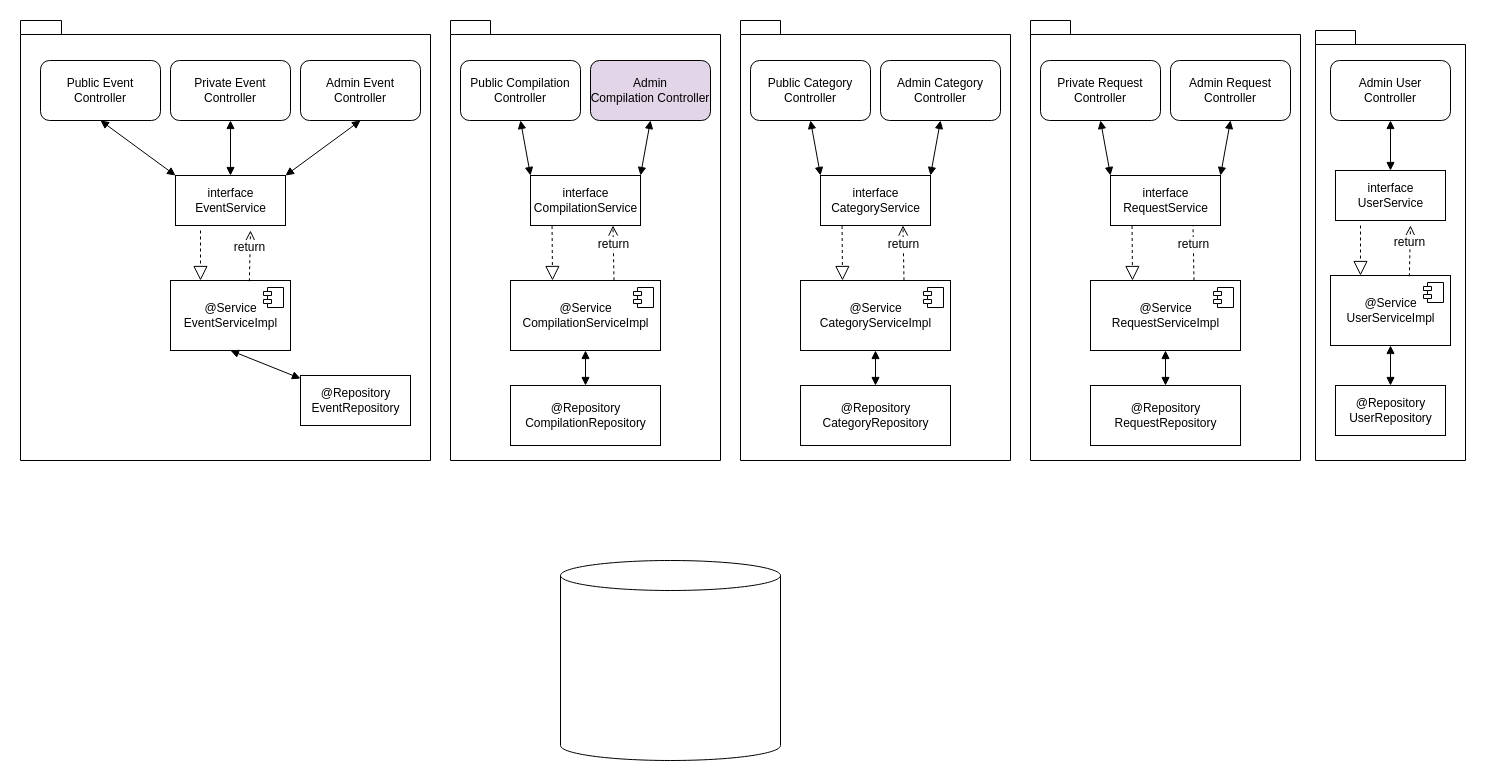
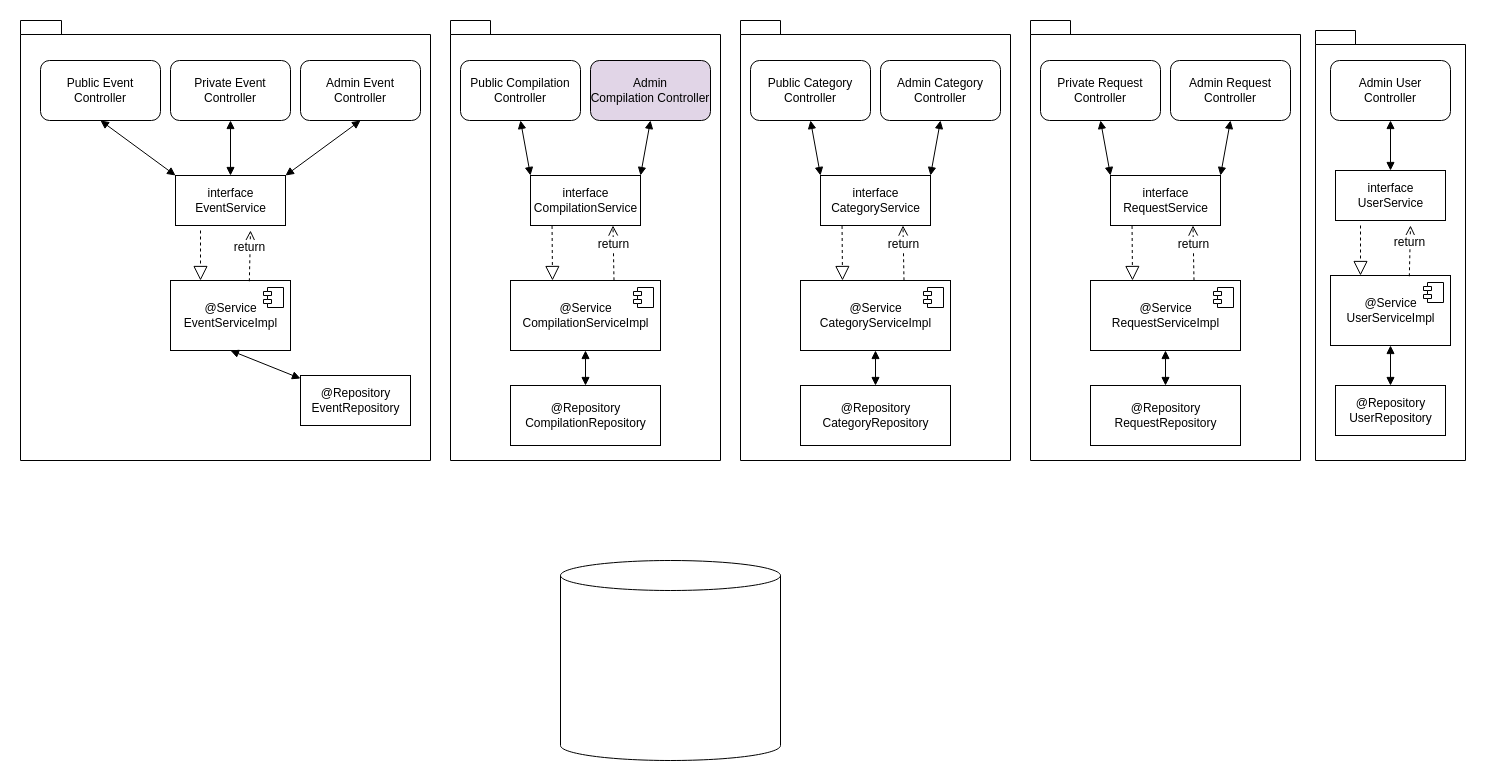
- <mxCell id="53" value="return" style="html=1;verticalAlign=bottom;endArrow=none;dashed=1;endSize=8;rounded=0;fontFamily=Helvetica;fontSize=12;fontColor=default;exitX=0.69;exitY=-0.003;exitDx=0;exitDy=0;exitPerimeter=0;entryX=0.75;entryY=1;entryDx=0;entryDy=0;" edge="1" parent="1" source="46" target="48"><mxGeometry relative="1" as="geometry"><mxPoint x="1335" y="250" as="sourcePoint" /><mxPoint x="1185" y="230" as="targetPoint" /></mxGeometry></mxCell>
+ <mxCell id="53" value="return" style="html=1;verticalAlign=bottom;endArrow=open;dashed=1;endSize=8;rounded=0;fontFamily=Helvetica;fontSize=12;fontColor=default;exitX=0.69;exitY=-0.003;exitDx=0;exitDy=0;exitPerimeter=0;entryX=0.75;entryY=1;entryDx=0;entryDy=0;" edge="1" parent="1" source="46" target="48"><mxGeometry relative="1" as="geometry"><mxPoint x="1335" y="250" as="sourcePoint" /><mxPoint x="1185" y="230" as="targetPoint" /></mxGeometry></mxCell>
